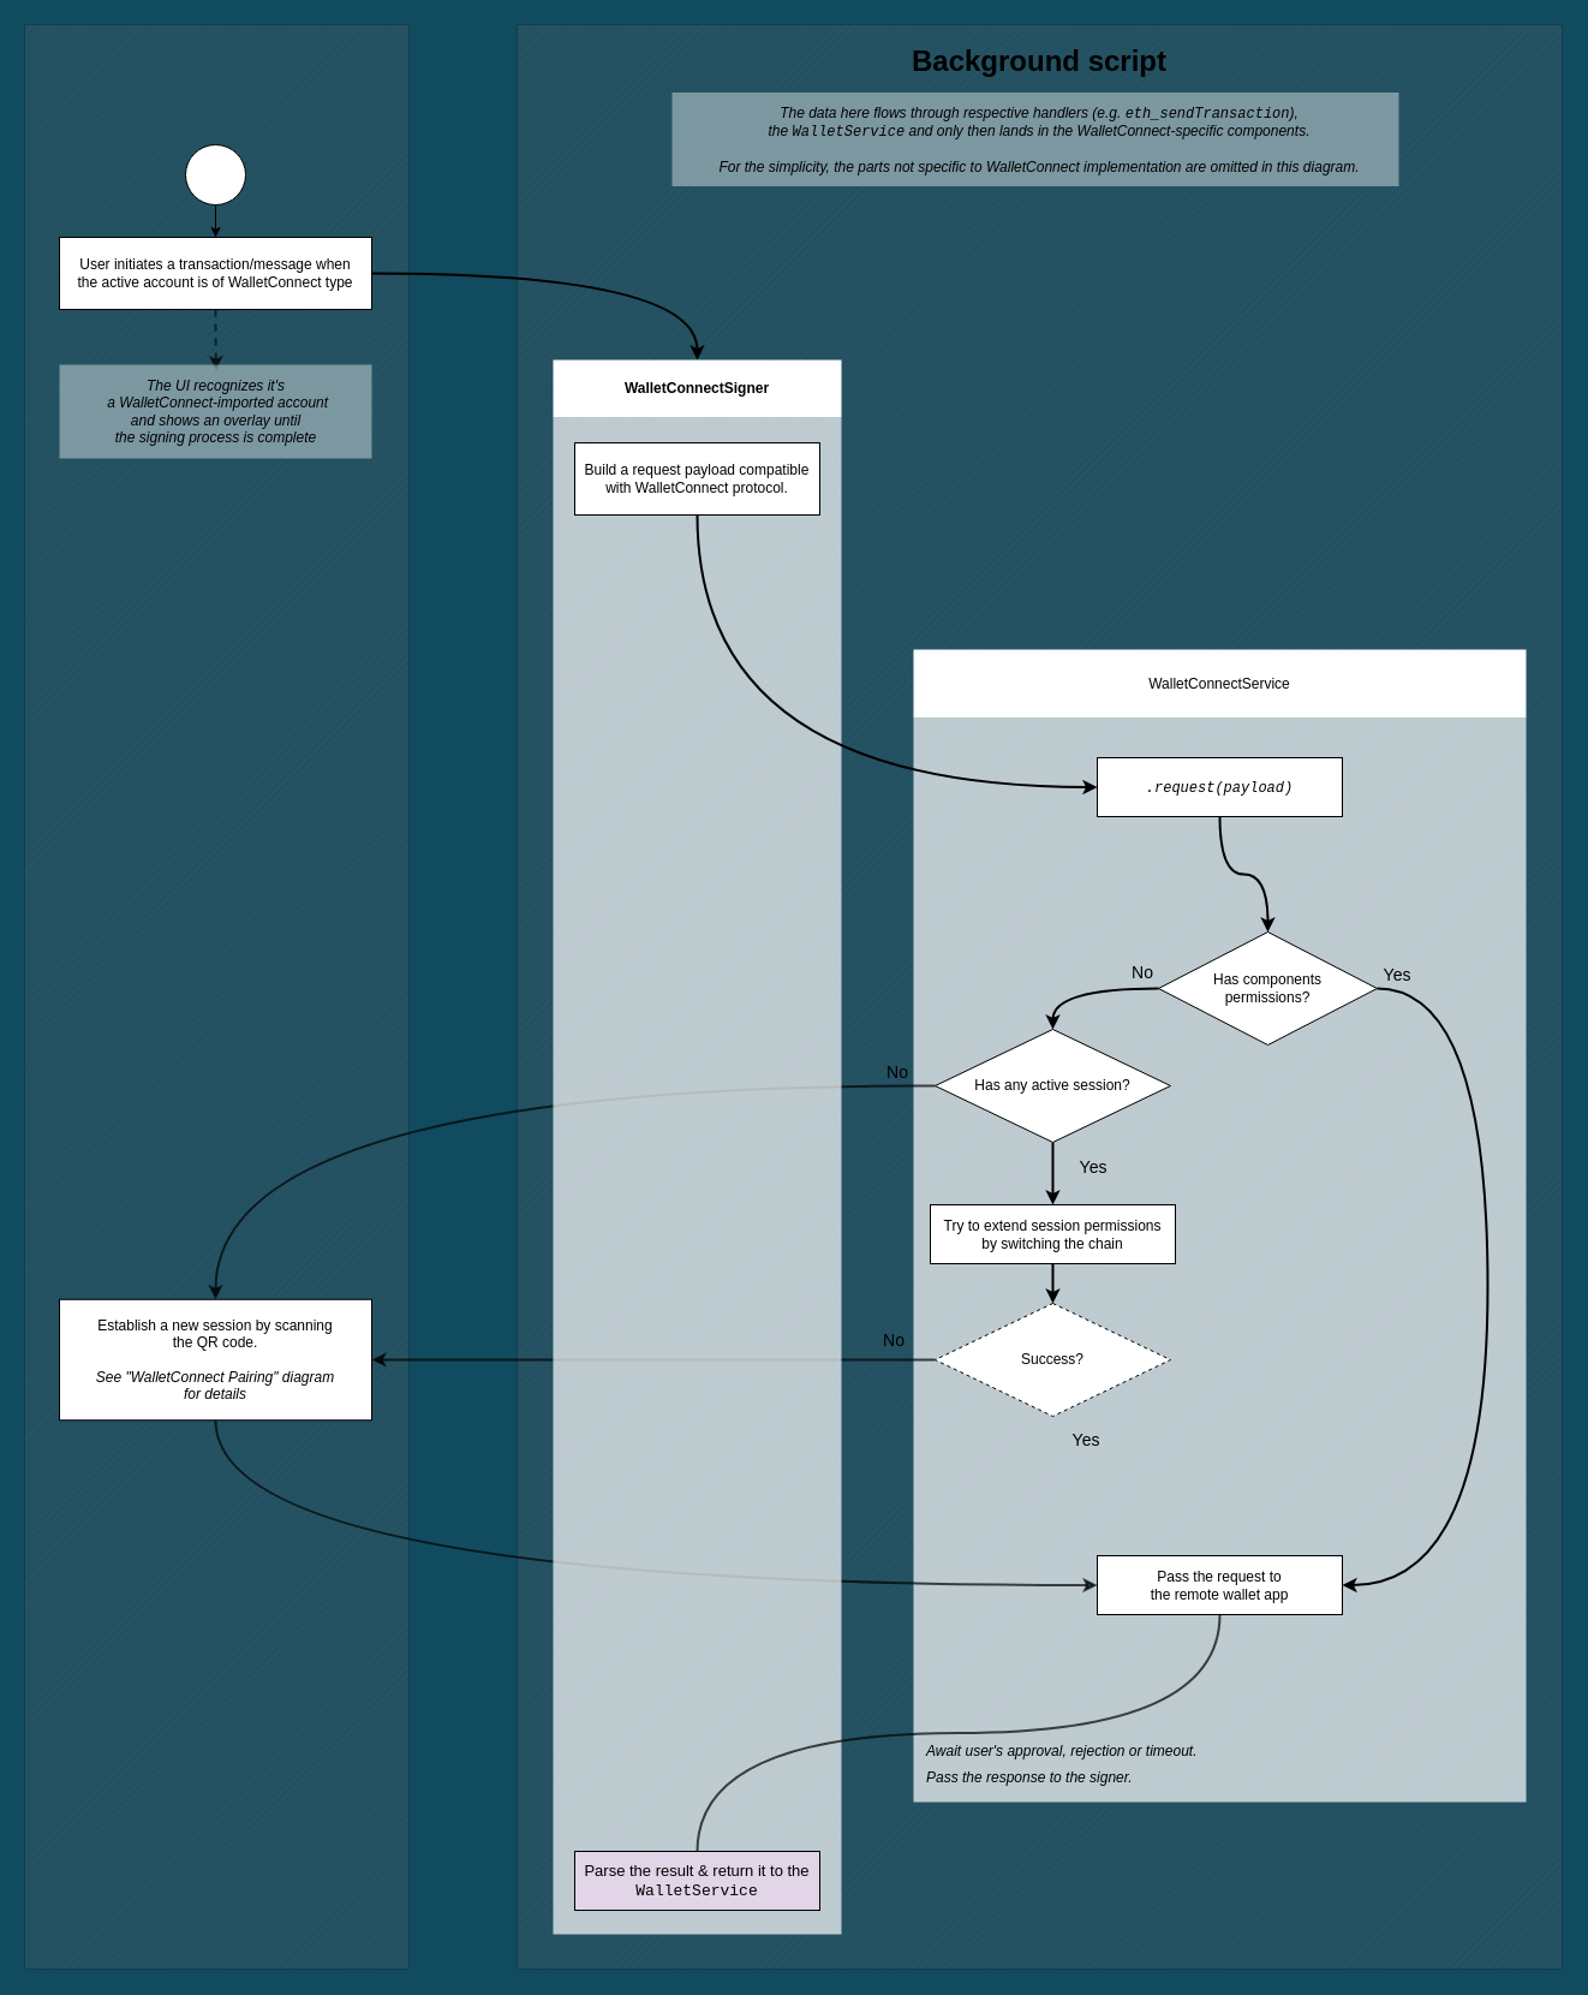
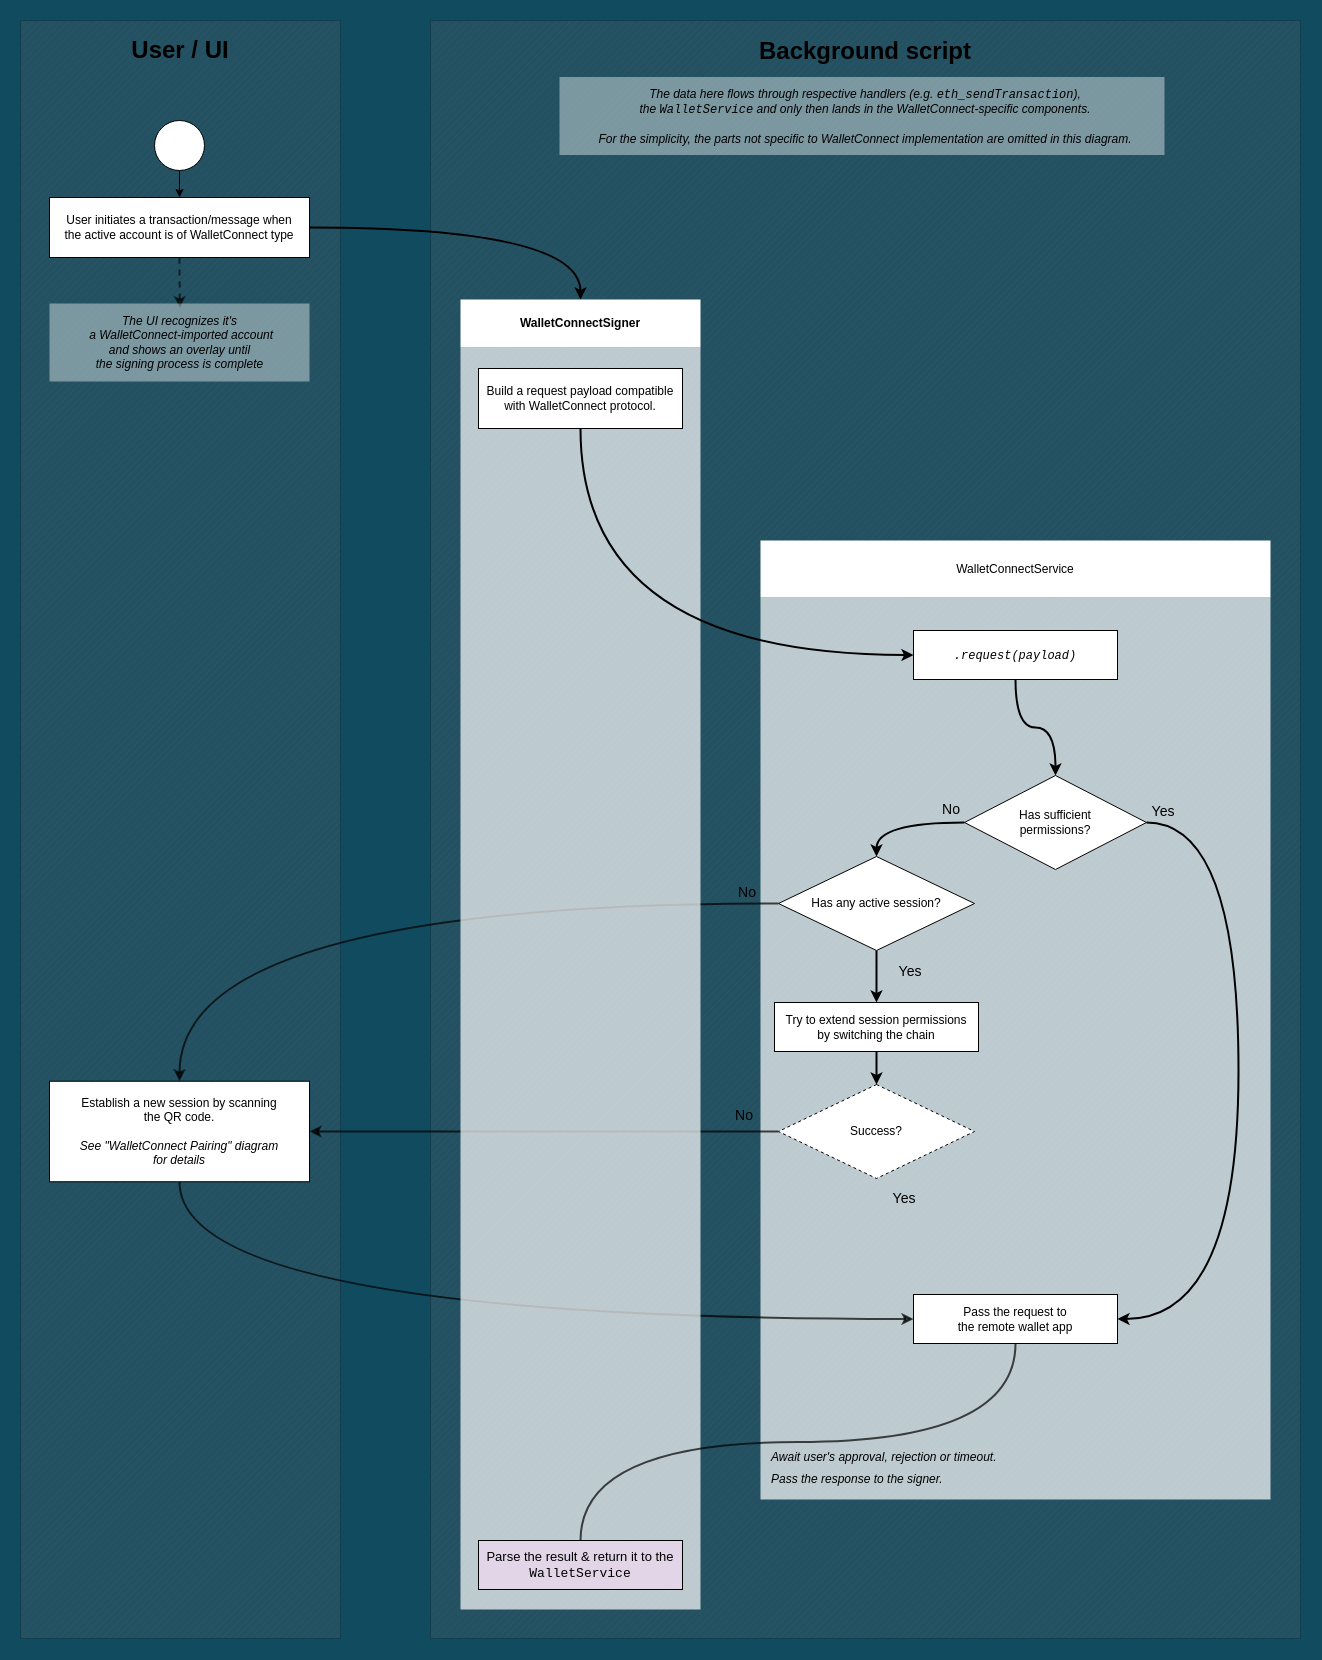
+ <mxCell id="18" value="&lt;h1&gt;User / UI&lt;/h1&gt;" style="text;html=1;strokeColor=none;fillColor=none;spacing=5;spacingTop=-20;whiteSpace=wrap;overflow=hidden;rounded=0;align=center;" parent="1" vertex="1"><mxGeometry x="20" y="30" width="320" height="40" as="geometry" /></mxCell>
- <mxCell id="28" value="Has components&lt;br style=&quot;font-size: 12px;&quot;&gt;permissions?" style="rhombus;whiteSpace=wrap;html=1;fontSize=12;rounded=0;" vertex="1" parent="1"><mxGeometry x="964" y="775" width="182" height="94" as="geometry" /></mxCell>
+ <mxCell id="28" value="Has sufficient&lt;br style=&quot;font-size: 12px;&quot;&gt;permissions?" style="rhombus;whiteSpace=wrap;html=1;fontSize=12;rounded=0;" vertex="1" parent="1"><mxGeometry x="964" y="775" width="182" height="94" as="geometry" /></mxCell>
